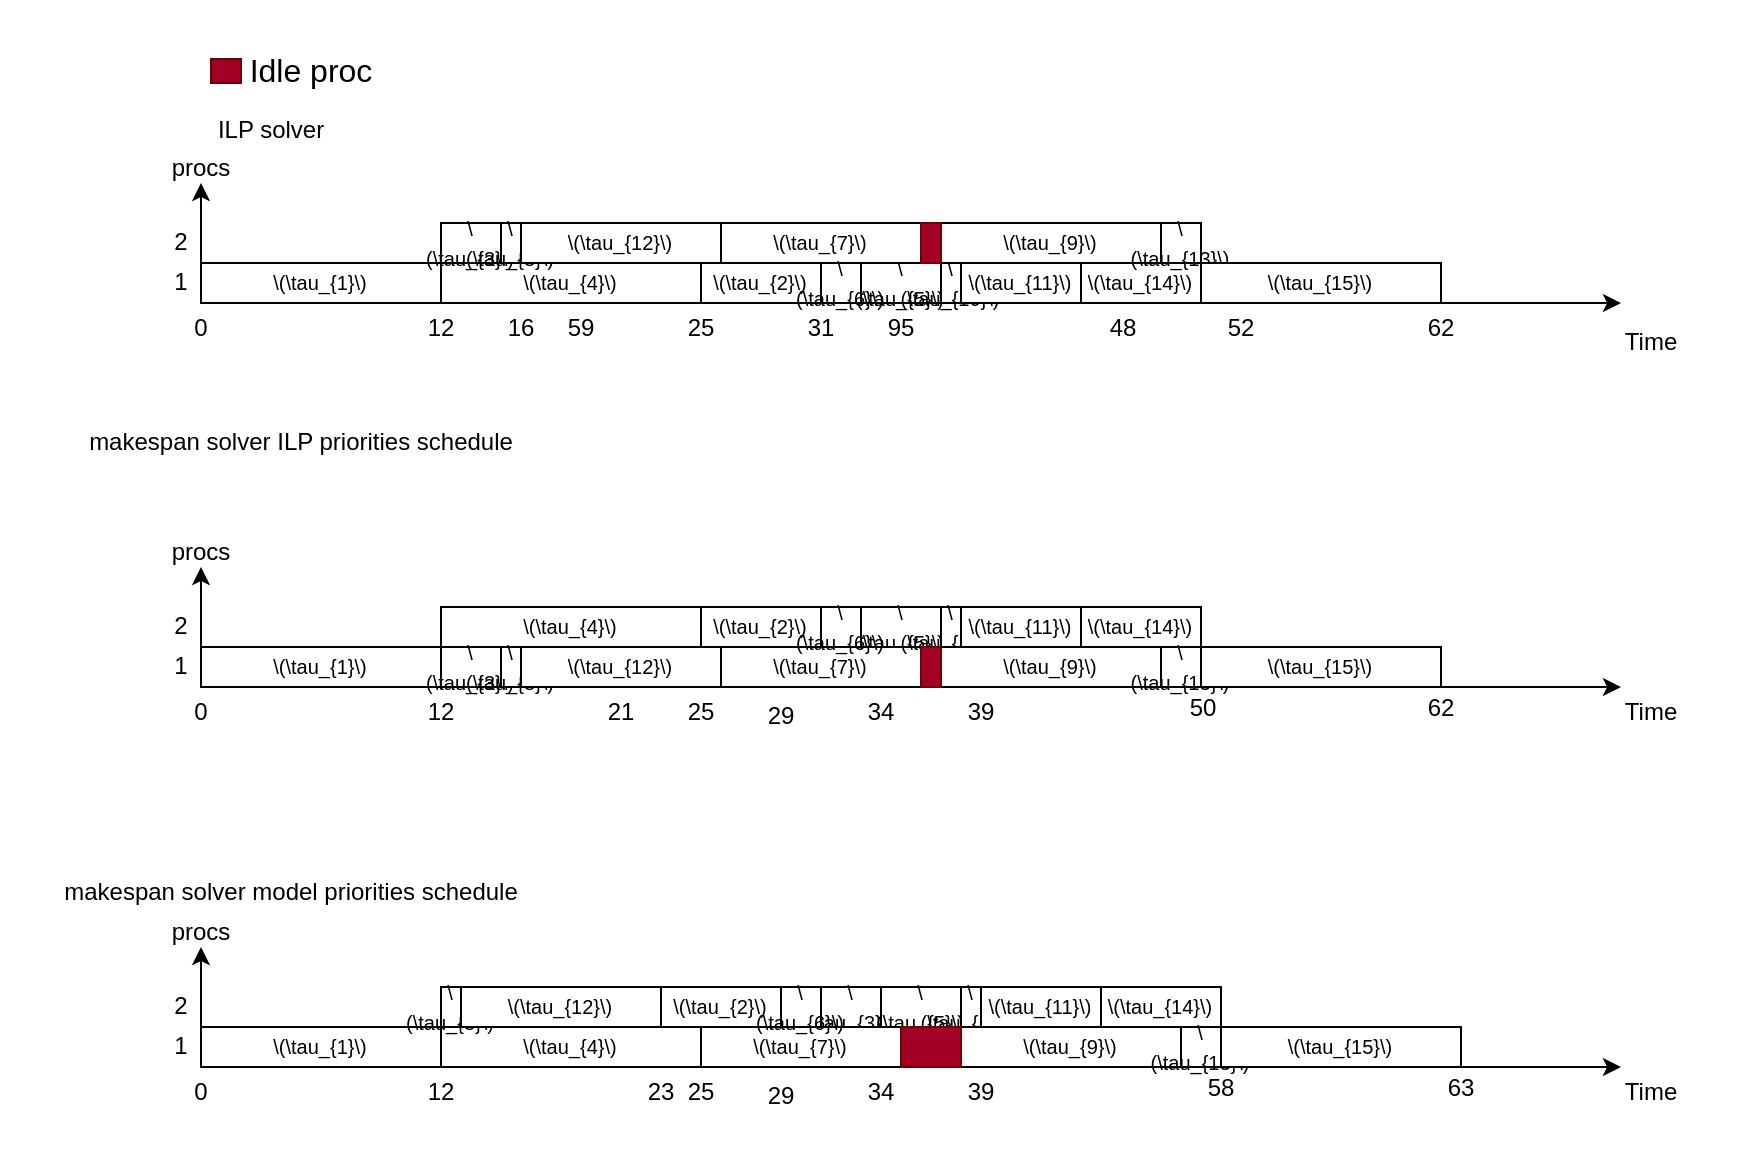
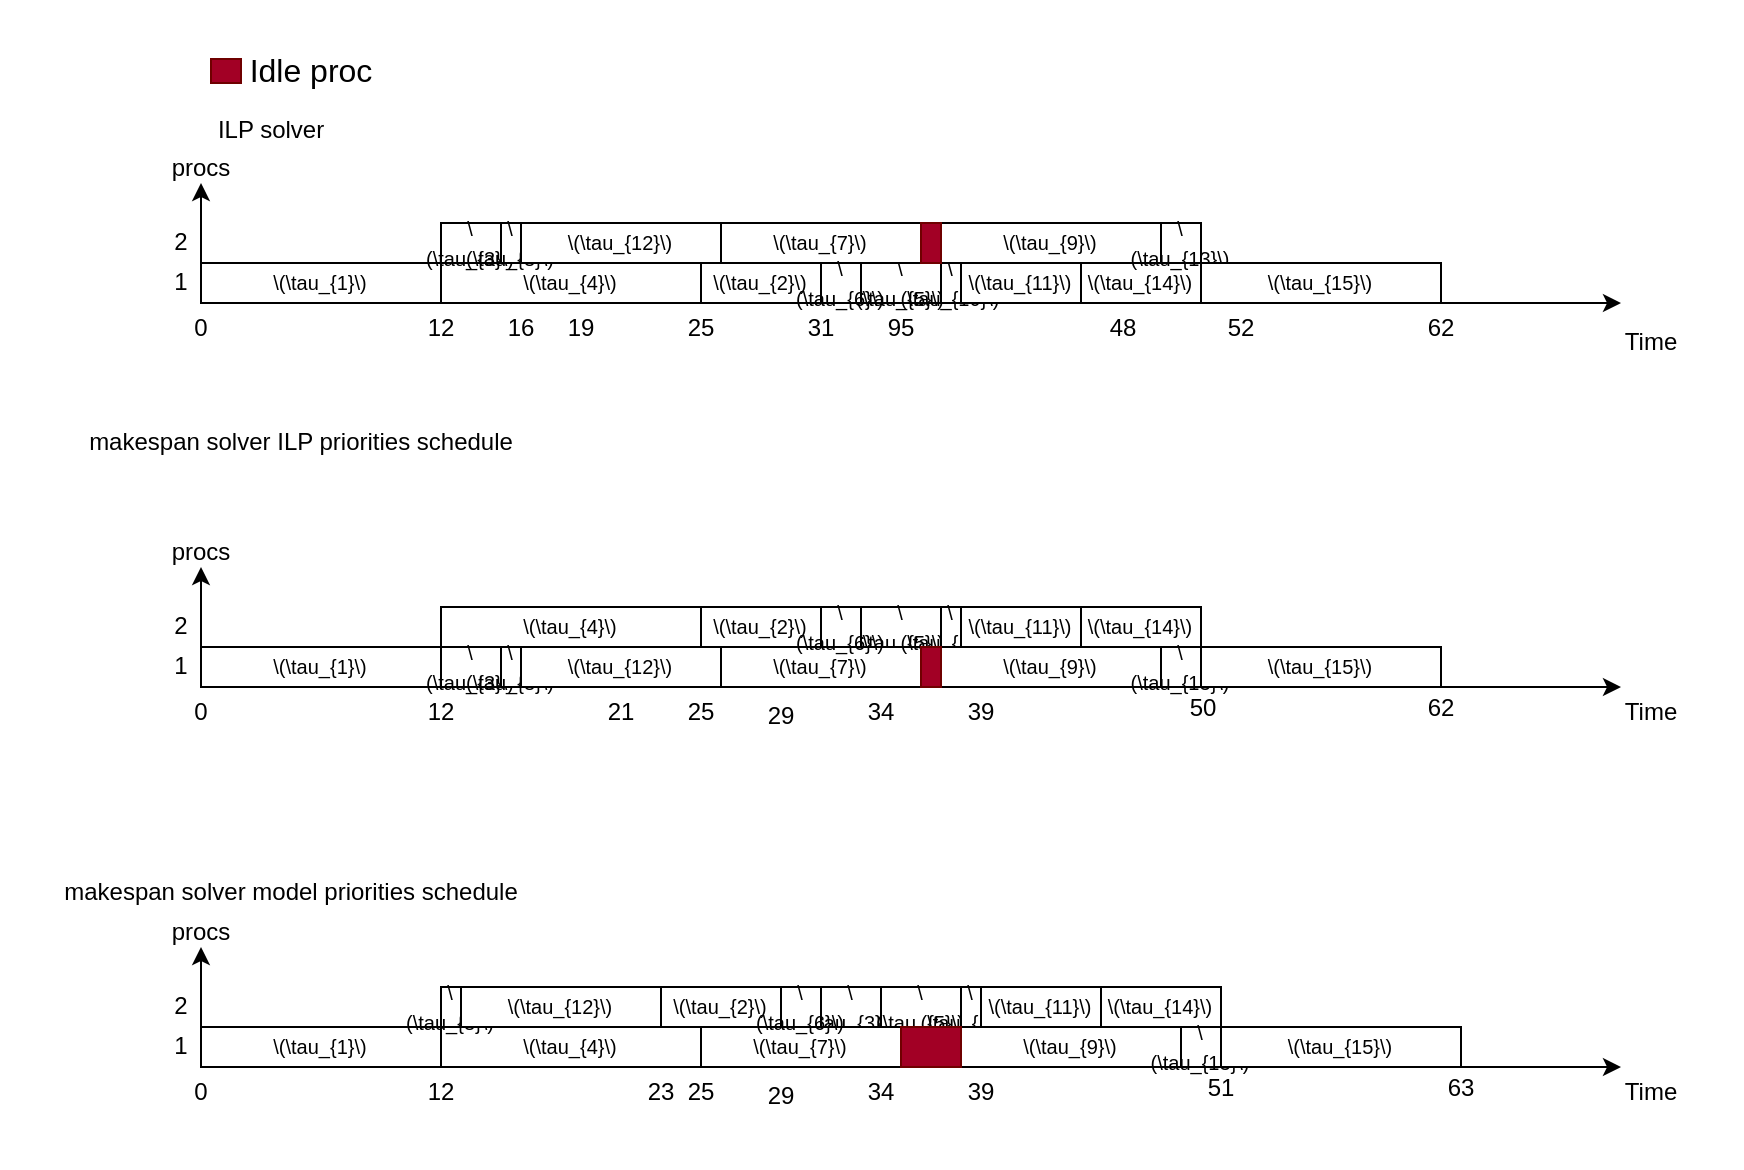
- <mxCell id="10" value="59" style="text;html=1;align=center;verticalAlign=middle;resizable=0;points=[];autosize=1;strokeColor=none;fillColor=none;" parent="1" vertex="1"><mxGeometry x="270" y="149" width="40" height="30" as="geometry" /></mxCell>
+ <mxCell id="10" value="19" style="text;html=1;align=center;verticalAlign=middle;resizable=0;points=[];autosize=1;strokeColor=none;fillColor=none;" parent="1" vertex="1"><mxGeometry x="270" y="149" width="40" height="30" as="geometry" /></mxCell>
- <mxCell id="101" value="58" style="text;html=1;align=center;verticalAlign=middle;resizable=0;points=[];autosize=1;strokeColor=none;fillColor=none;" parent="1" vertex="1"><mxGeometry x="590" y="529" width="40" height="30" as="geometry" /></mxCell>
+ <mxCell id="101" value="51" style="text;html=1;align=center;verticalAlign=middle;resizable=0;points=[];autosize=1;strokeColor=none;fillColor=none;" parent="1" vertex="1"><mxGeometry x="590" y="529" width="40" height="30" as="geometry" /></mxCell>
